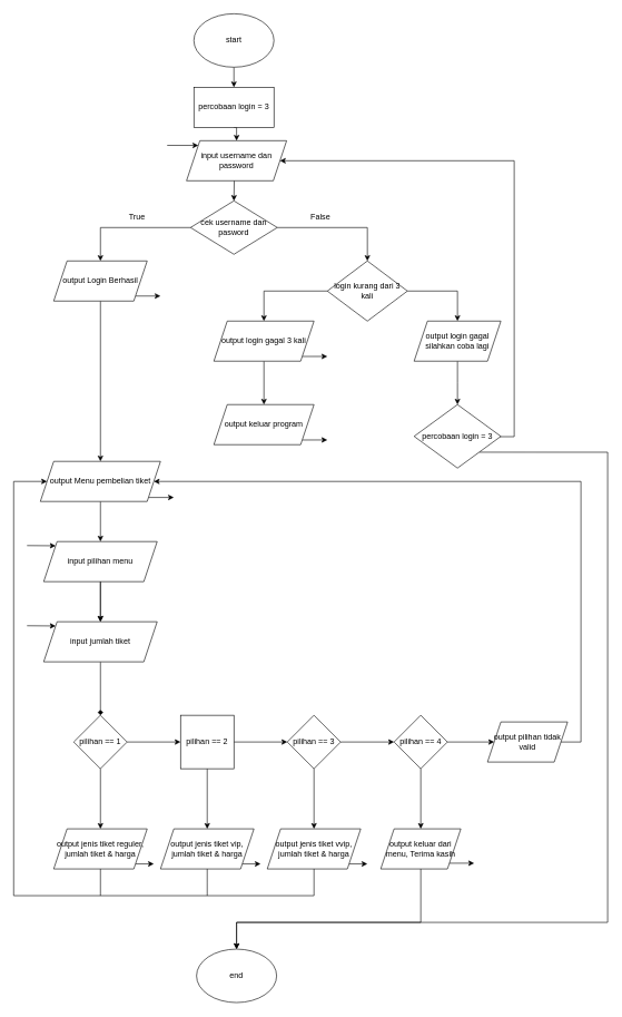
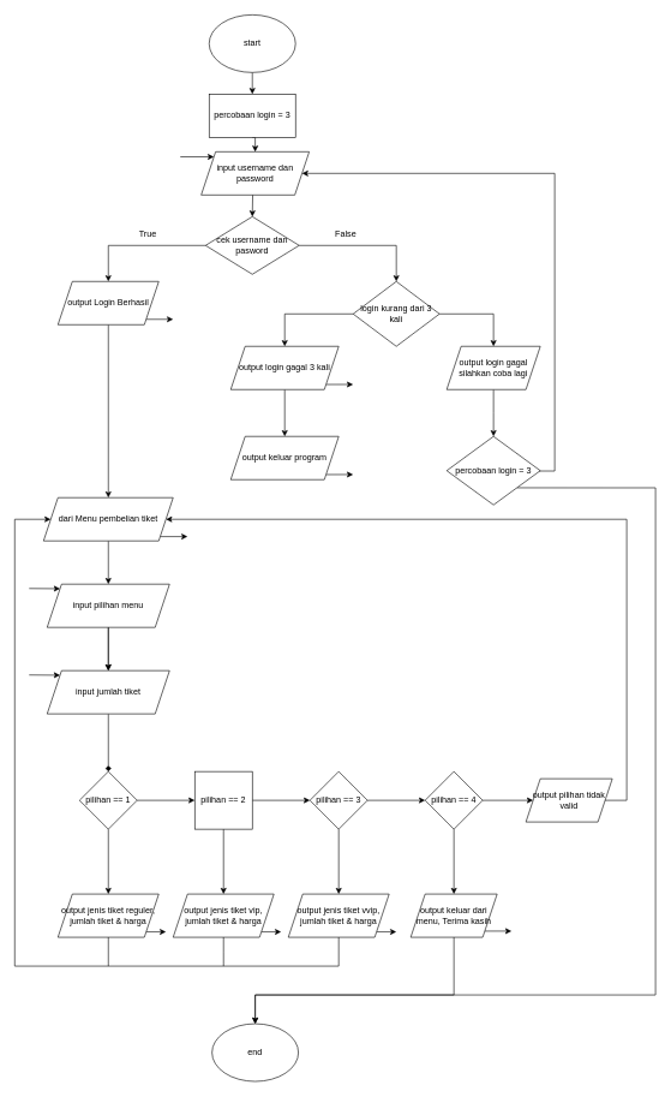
- <mxCell id="24" value="output Menu pembelian tiket" style="shape=parallelogram;perimeter=parallelogramPerimeter;whiteSpace=wrap;html=1;fixedSize=1;" vertex="1" parent="1"><mxGeometry x="60" y="690" width="180" height="60" as="geometry" /></mxCell>
+ <mxCell id="24" value="dari Menu pembelian tiket" style="shape=parallelogram;perimeter=parallelogramPerimeter;whiteSpace=wrap;html=1;fixedSize=1;" vertex="1" parent="1"><mxGeometry x="60" y="690" width="180" height="60" as="geometry" /></mxCell>
